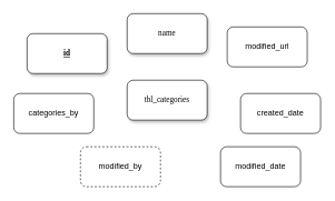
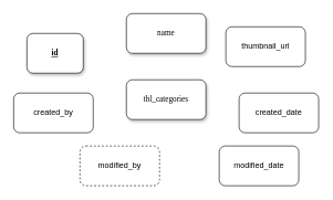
- <mxCell id="5" value="modified_url" style="rounded=1;whiteSpace=wrap;html=1;" vertex="1" parent="1"><mxGeometry x="340" y="40" width="120" height="60" as="geometry" /></mxCell>
+ <mxCell id="5" value="thumbnail_url" style="rounded=1;whiteSpace=wrap;html=1;" vertex="1" parent="1"><mxGeometry x="340" y="40" width="120" height="60" as="geometry" /></mxCell>
- <mxCell id="3" value="&lt;span&gt;&lt;u&gt;&lt;b&gt;id&lt;/b&gt;&lt;/u&gt;&lt;/span&gt;" style="whiteSpace=wrap;html=1;rounded=1;shadow=1;labelBackgroundColor=none;strokeWidth=1;fontFamily=Verdana;fontSize=12;align=center;" parent="1" vertex="1"><mxGeometry x="40" y="50" width="120" height="60" as="geometry" /></mxCell>
+ <mxCell id="3" value="&lt;span&gt;&lt;u&gt;&lt;b&gt;id&lt;/b&gt;&lt;/u&gt;&lt;/span&gt;" style="whiteSpace=wrap;html=1;rounded=1;shadow=1;labelBackgroundColor=none;strokeWidth=1;fontFamily=Verdana;fontSize=12;align=center;" parent="1" vertex="1"><mxGeometry x="40" y="50" width="85" height="60" as="geometry" /></mxCell>
- <mxCell id="6" value="categories_by" style="rounded=1;whiteSpace=wrap;html=1;" vertex="1" parent="1"><mxGeometry x="20" y="140" width="120" height="60" as="geometry" /></mxCell>
+ <mxCell id="6" value="created_by" style="rounded=1;whiteSpace=wrap;html=1;" vertex="1" parent="1"><mxGeometry x="20" y="140" width="120" height="60" as="geometry" /></mxCell>
